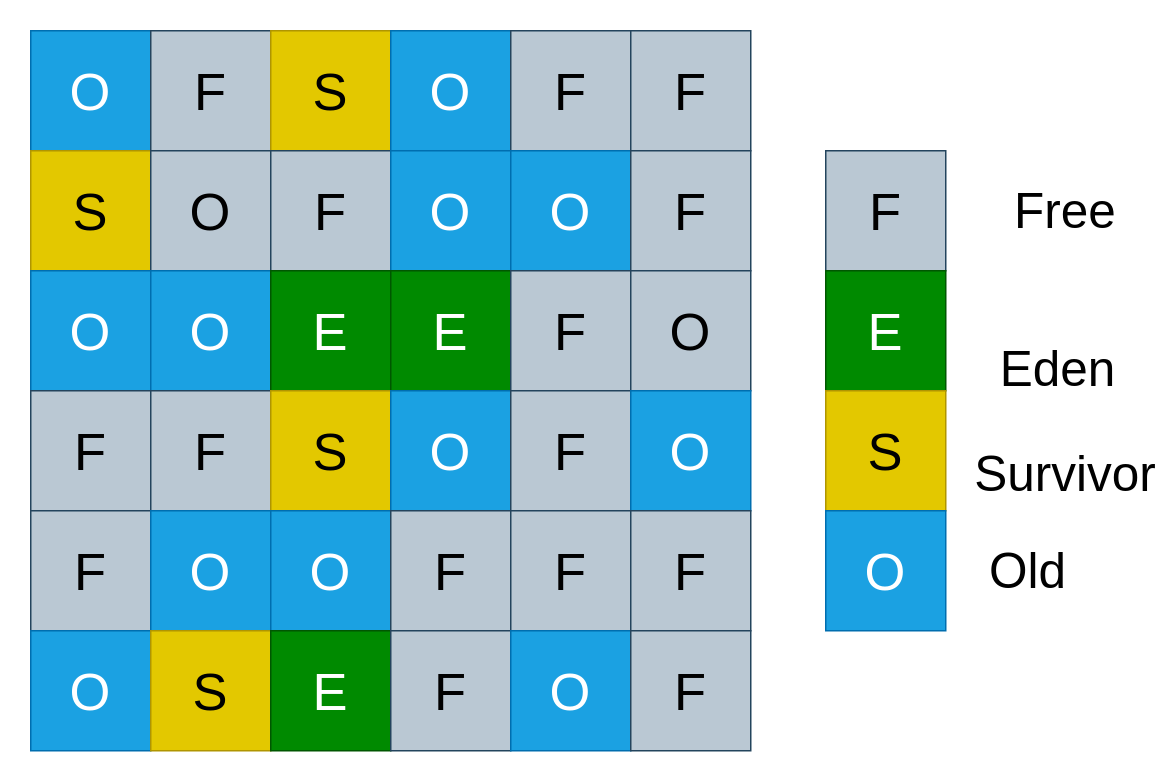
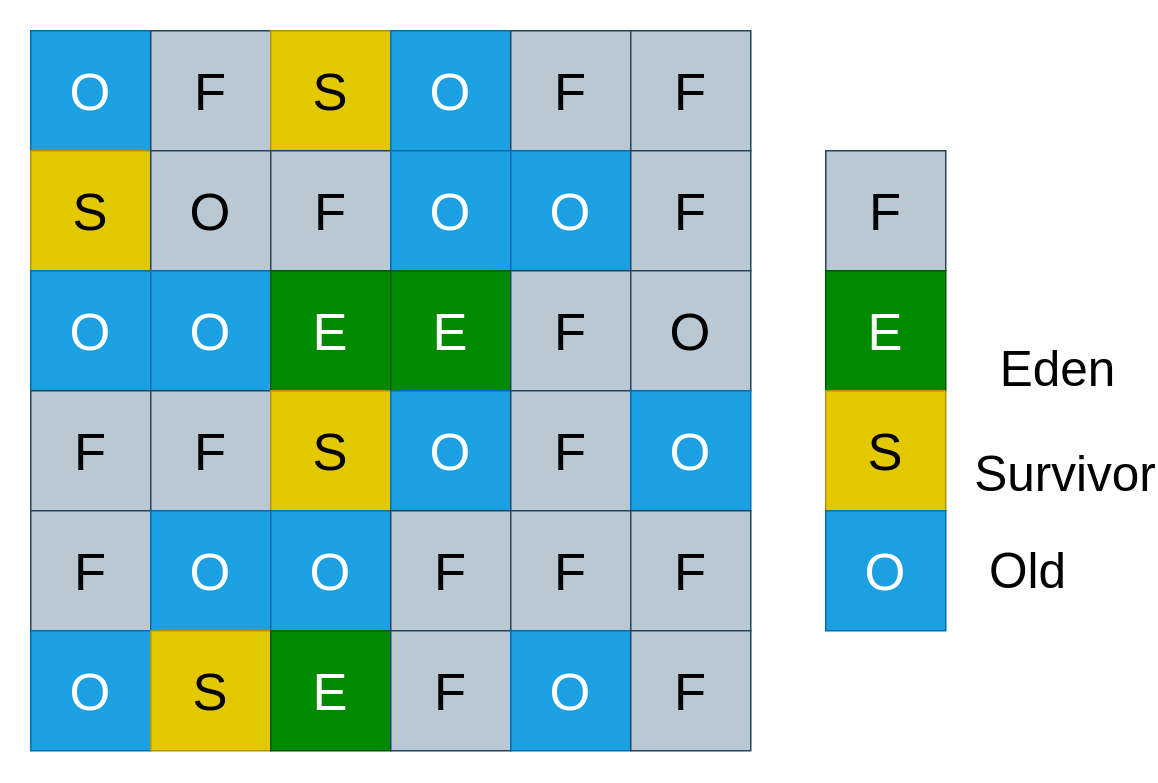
- <mxCell id="42" value="Free" style="text;html=1;strokeColor=none;fillColor=none;align=center;verticalAlign=middle;whiteSpace=wrap;rounded=0;fontSize=33;" parent="1" vertex="1"><mxGeometry x="680" y="125" width="60" height="30" as="geometry" /></mxCell>
